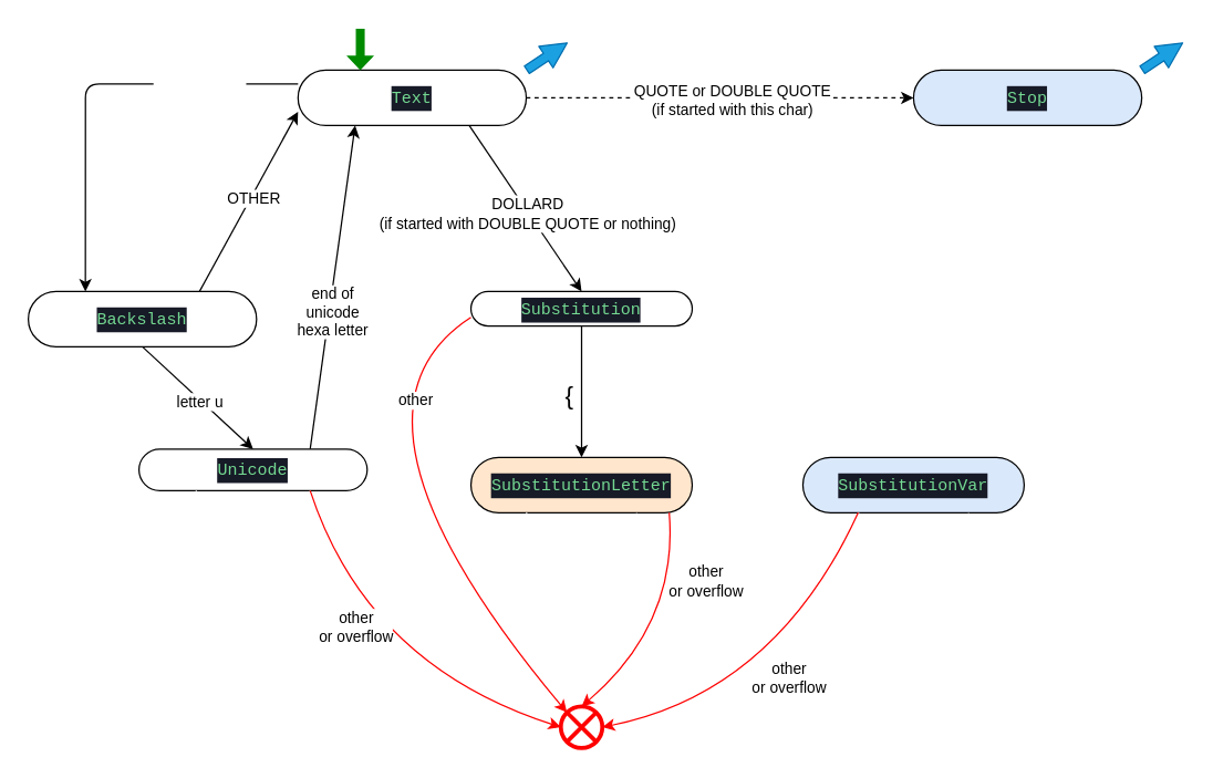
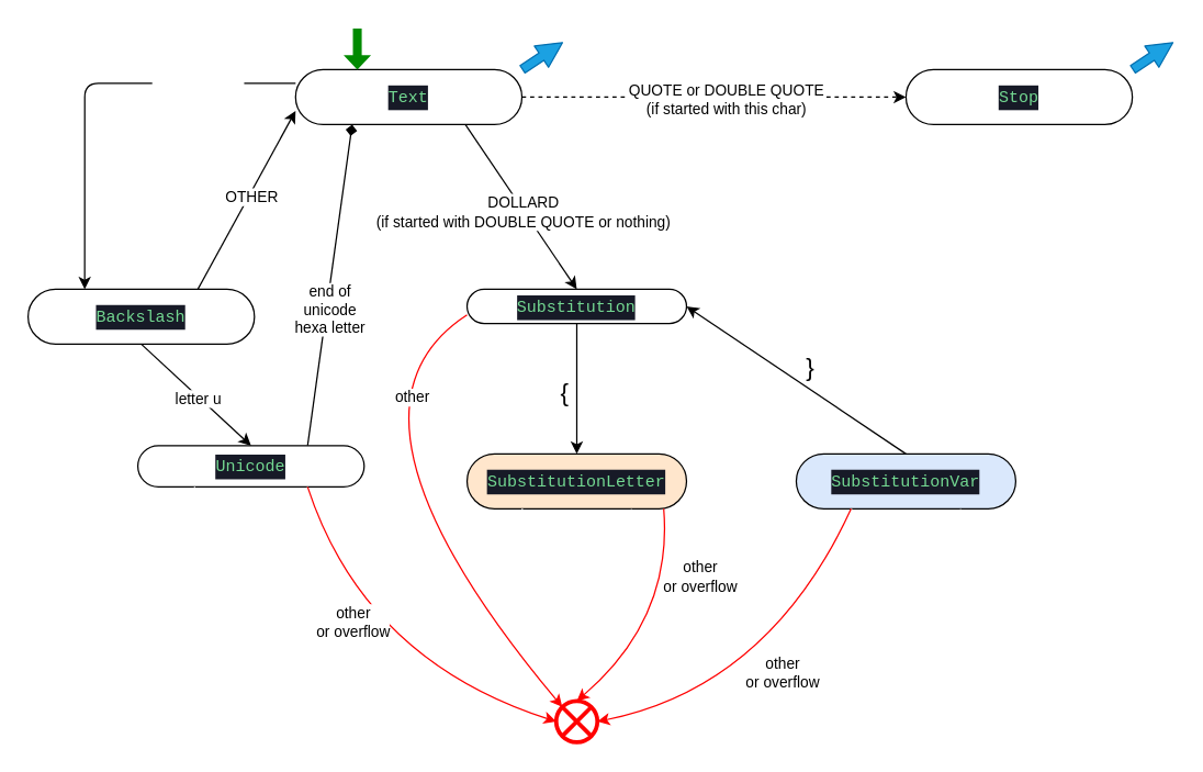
- <mxCell id="9" value="&lt;div style=&quot;color: rgb(229 , 229 , 229) ; background-color: rgb(23 , 26 , 39) ; font-family: &amp;#34;menlo&amp;#34; , &amp;#34;monaco&amp;#34; , &amp;#34;courier new&amp;#34; , monospace ; line-height: 18px&quot;&gt;&lt;span style=&quot;color: #74d992&quot;&gt;Stop&lt;/span&gt;&lt;/div&gt;" style="rounded=1;whiteSpace=wrap;html=1;arcSize=50;fillColor=#dae8fc;" vertex="1" parent="1"><mxGeometry x="660" y="50" width="165" height="40" as="geometry" /></mxCell>
+ <mxCell id="9" value="&lt;div style=&quot;color: rgb(229 , 229 , 229) ; background-color: rgb(23 , 26 , 39) ; font-family: &amp;#34;menlo&amp;#34; , &amp;#34;monaco&amp;#34; , &amp;#34;courier new&amp;#34; , monospace ; line-height: 18px&quot;&gt;&lt;span style=&quot;color: #74d992&quot;&gt;Stop&lt;/span&gt;&lt;/div&gt;" style="rounded=1;whiteSpace=wrap;html=1;arcSize=50;" vertex="1" parent="1"><mxGeometry x="660" y="50" width="165" height="40" as="geometry" /></mxCell>
- <mxCell id="3" style="edgeStyle=none;html=1;exitX=0.75;exitY=0;exitDx=0;exitDy=0;entryX=0.25;entryY=1;entryDx=0;entryDy=0;" edge="1" parent="1" source="5" target="2"><mxGeometry relative="1" as="geometry" /></mxCell>
+ <mxCell id="3" style="edgeStyle=none;html=1;exitX=0.75;exitY=0;exitDx=0;exitDy=0;entryX=0.25;entryY=1;entryDx=0;entryDy=0;endArrow=diamond;" edge="1" parent="1" source="5" target="2"><mxGeometry relative="1" as="geometry" /></mxCell>
+ <mxCell id="32" style="edgeStyle=none;html=1;exitX=0.5;exitY=0;exitDx=0;exitDy=0;entryX=1;entryY=0.5;entryDx=0;entryDy=0;" edge="1" parent="1" source="8" target="6"><mxGeometry relative="1" as="geometry"><mxPoint x="430" y="260" as="sourcePoint" /><mxPoint x="430" y="340" as="targetPoint" /></mxGeometry></mxCell>
+ <mxCell id="33" value="&lt;font style=&quot;font-size: 18px&quot;&gt;}&lt;/font&gt;" style="edgeLabel;html=1;align=center;verticalAlign=middle;resizable=0;points=[];" vertex="1" connectable="0" parent="32"><mxGeometry x="0.054" y="-1" relative="1" as="geometry"><mxPoint x="14" y="-6" as="offset" /></mxGeometry></mxCell>
